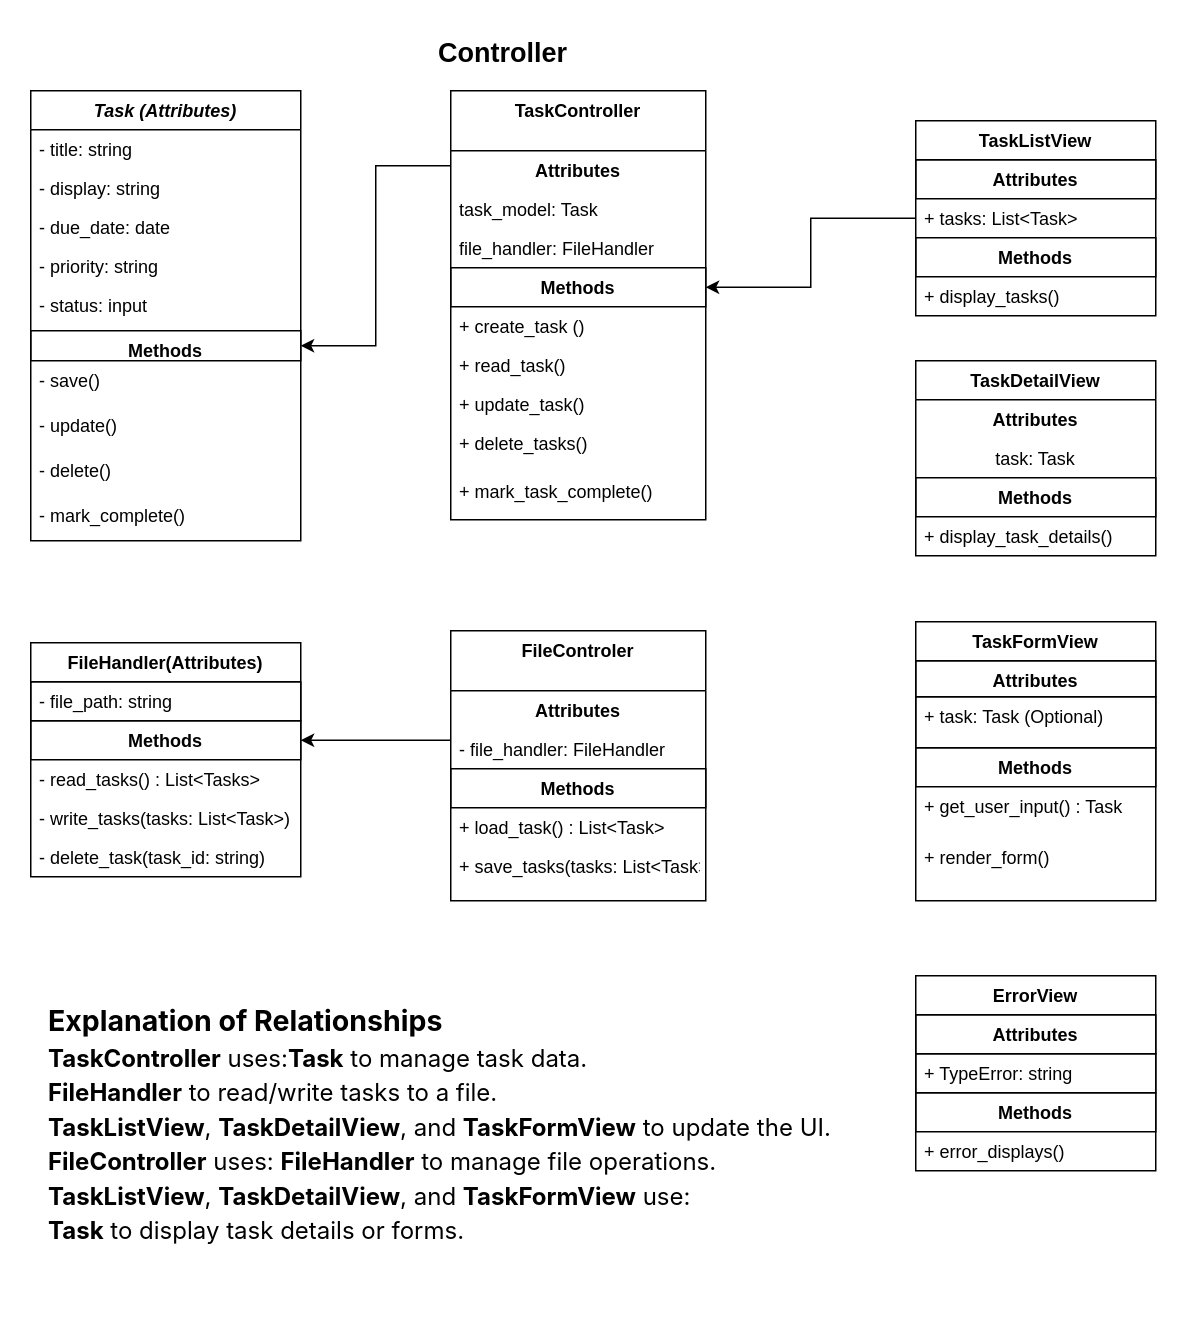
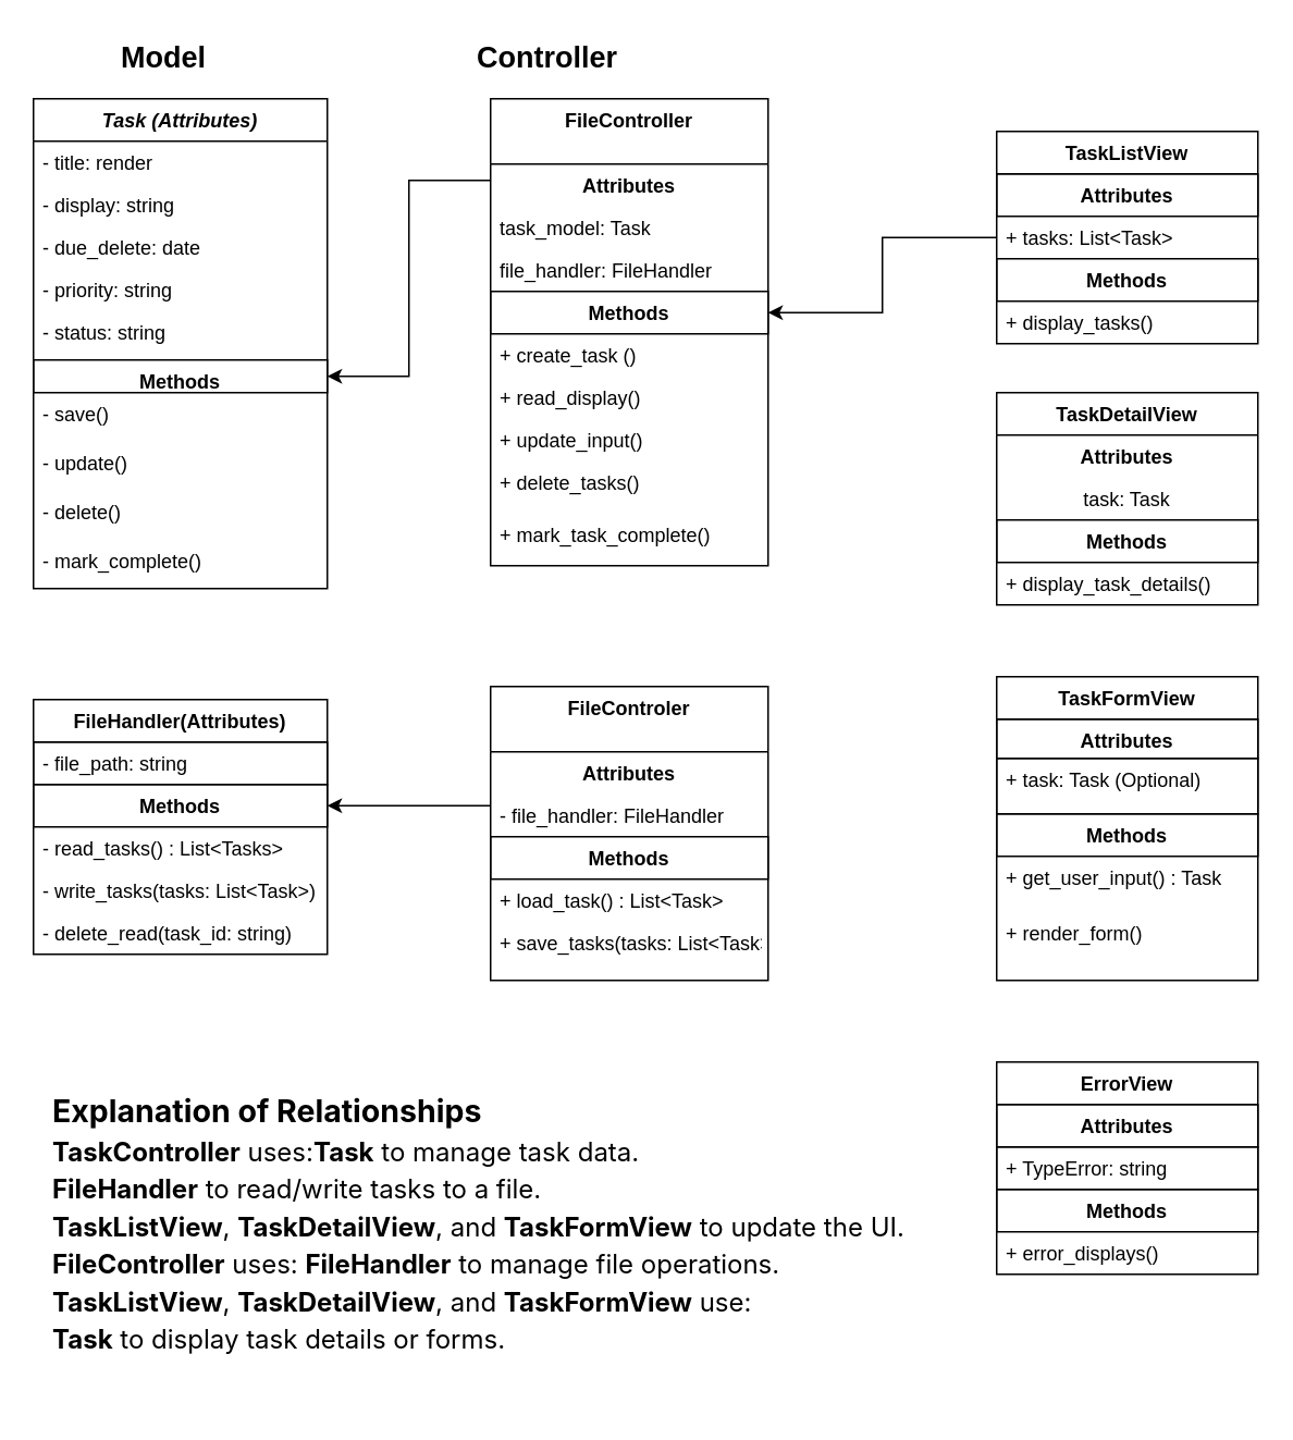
+ <mxCell id="59" value="&lt;b&gt;&lt;font style=&quot;font-size: 18px;&quot;&gt;Model&lt;/font&gt;&lt;/b&gt;" style="text;html=1;align=center;verticalAlign=middle;whiteSpace=wrap;rounded=0;" parent="1" vertex="1"><mxGeometry x="70" y="20" width="60" height="30" as="geometry" /></mxCell>
- <mxCell id="20" value="TaskController" style="swimlane;fontStyle=1;align=center;verticalAlign=top;childLayout=stackLayout;horizontal=1;startSize=40;horizontalStack=0;resizeParent=1;resizeLast=0;collapsible=1;marginBottom=0;rounded=0;shadow=0;strokeWidth=1;fontSize=12;" parent="1" vertex="1"><mxGeometry x="300" y="60" width="170" height="286" as="geometry"><mxRectangle x="340" y="380" width="170" height="26" as="alternateBounds" /></mxGeometry></mxCell>
+ <mxCell id="20" value="FileController" style="swimlane;fontStyle=1;align=center;verticalAlign=top;childLayout=stackLayout;horizontal=1;startSize=40;horizontalStack=0;resizeParent=1;resizeLast=0;collapsible=1;marginBottom=0;rounded=0;shadow=0;strokeWidth=1;fontSize=12;" parent="1" vertex="1"><mxGeometry x="300" y="60" width="170" height="286" as="geometry"><mxRectangle x="340" y="380" width="170" height="26" as="alternateBounds" /></mxGeometry></mxCell>
- <mxCell id="3" value="- title: string" style="text;align=left;verticalAlign=top;spacingLeft=4;spacingRight=4;overflow=hidden;rotatable=0;points=[[0,0.5],[1,0.5]];portConstraint=eastwest;" parent="2" vertex="1"><mxGeometry y="26" width="180" height="26" as="geometry" /></mxCell>
+ <mxCell id="3" value="- title: render" style="text;align=left;verticalAlign=top;spacingLeft=4;spacingRight=4;overflow=hidden;rotatable=0;points=[[0,0.5],[1,0.5]];portConstraint=eastwest;" parent="2" vertex="1"><mxGeometry y="26" width="180" height="26" as="geometry" /></mxCell>
- <mxCell id="5" value="- due_date: date" style="text;align=left;verticalAlign=top;spacingLeft=4;spacingRight=4;overflow=hidden;rotatable=0;points=[[0,0.5],[1,0.5]];portConstraint=eastwest;" parent="2" vertex="1"><mxGeometry y="78" width="180" height="26" as="geometry" /></mxCell>
+ <mxCell id="5" value="- due_delete: date" style="text;align=left;verticalAlign=top;spacingLeft=4;spacingRight=4;overflow=hidden;rotatable=0;points=[[0,0.5],[1,0.5]];portConstraint=eastwest;" parent="2" vertex="1"><mxGeometry y="78" width="180" height="26" as="geometry" /></mxCell>
- <mxCell id="7" value="- status: input" style="text;align=left;verticalAlign=top;spacingLeft=4;spacingRight=4;overflow=hidden;rotatable=0;points=[[0,0.5],[1,0.5]];portConstraint=eastwest;" parent="2" vertex="1"><mxGeometry y="130" width="180" height="30" as="geometry" /></mxCell>
+ <mxCell id="7" value="- status: string" style="text;align=left;verticalAlign=top;spacingLeft=4;spacingRight=4;overflow=hidden;rotatable=0;points=[[0,0.5],[1,0.5]];portConstraint=eastwest;" parent="2" vertex="1"><mxGeometry y="130" width="180" height="30" as="geometry" /></mxCell>
- <mxCell id="26" value="+ read_task()" style="text;align=left;verticalAlign=top;spacingLeft=4;spacingRight=4;overflow=hidden;rotatable=0;points=[[0,0.5],[1,0.5]];portConstraint=eastwest;rounded=0;shadow=0;html=0;" parent="20" vertex="1"><mxGeometry y="170" width="170" height="26" as="geometry" /></mxCell>
+ <mxCell id="26" value="+ read_display()" style="text;align=left;verticalAlign=top;spacingLeft=4;spacingRight=4;overflow=hidden;rotatable=0;points=[[0,0.5],[1,0.5]];portConstraint=eastwest;rounded=0;shadow=0;html=0;" parent="20" vertex="1"><mxGeometry y="170" width="170" height="26" as="geometry" /></mxCell>
- <mxCell id="27" value="+ update_task()" style="text;align=left;verticalAlign=top;spacingLeft=4;spacingRight=4;overflow=hidden;rotatable=0;points=[[0,0.5],[1,0.5]];portConstraint=eastwest;rounded=0;shadow=0;html=0;" parent="20" vertex="1"><mxGeometry y="196" width="170" height="26" as="geometry" /></mxCell>
+ <mxCell id="27" value="+ update_input()" style="text;align=left;verticalAlign=top;spacingLeft=4;spacingRight=4;overflow=hidden;rotatable=0;points=[[0,0.5],[1,0.5]];portConstraint=eastwest;rounded=0;shadow=0;html=0;" parent="20" vertex="1"><mxGeometry y="196" width="170" height="26" as="geometry" /></mxCell>
- <mxCell id="18" value="- delete_task(task_id: string)" style="text;align=left;verticalAlign=top;spacingLeft=4;spacingRight=4;overflow=hidden;rotatable=0;points=[[0,0.5],[1,0.5]];portConstraint=eastwest;rounded=0;shadow=0;html=0;" parent="13" vertex="1"><mxGeometry y="130" width="180" height="26" as="geometry" /></mxCell>
+ <mxCell id="18" value="- delete_read(task_id: string)" style="text;align=left;verticalAlign=top;spacingLeft=4;spacingRight=4;overflow=hidden;rotatable=0;points=[[0,0.5],[1,0.5]];portConstraint=eastwest;rounded=0;shadow=0;html=0;" parent="13" vertex="1"><mxGeometry y="130" width="180" height="26" as="geometry" /></mxCell>
